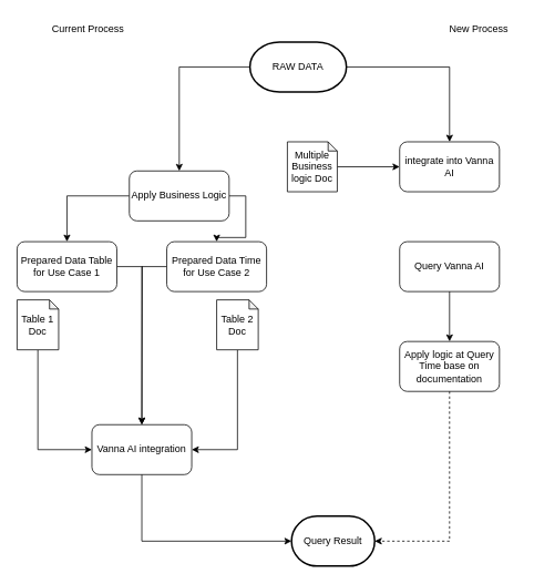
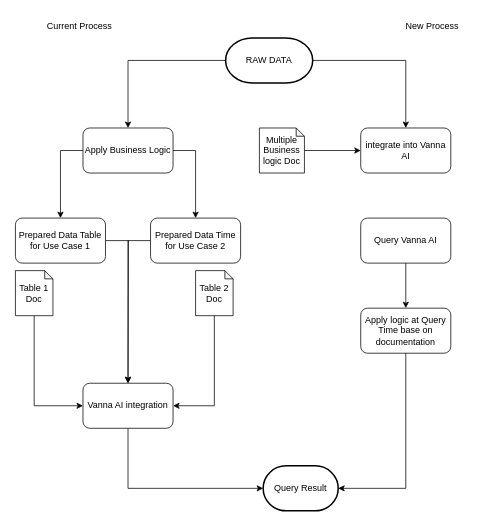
- <mxCell id="9" value="Apply Business Logic" style="rounded=1;whiteSpace=wrap;html=1;" vertex="1" parent="1"><mxGeometry x="155" y="205" width="120" height="60" as="geometry" /></mxCell>
+ <mxCell id="9" value="Apply Business Logic" style="rounded=1;whiteSpace=wrap;html=1;" vertex="1" parent="1"><mxGeometry x="110" y="170" width="120" height="60" as="geometry" /></mxCell>
- <mxCell id="27" style="edgeStyle=orthogonalEdgeStyle;rounded=0;orthogonalLoop=1;jettySize=auto;html=1;exitX=0.5;exitY=1;exitDx=0;exitDy=0;entryX=1;entryY=0.5;entryDx=0;entryDy=0;entryPerimeter=0;dashed=1;" edge="1" parent="1" source="18" target="19"><mxGeometry relative="1" as="geometry" /></mxCell>
+ <mxCell id="27" style="edgeStyle=orthogonalEdgeStyle;rounded=0;orthogonalLoop=1;jettySize=auto;html=1;exitX=0.5;exitY=1;exitDx=0;exitDy=0;entryX=1;entryY=0.5;entryDx=0;entryDy=0;entryPerimeter=0;" edge="1" parent="1" source="18" target="19"><mxGeometry relative="1" as="geometry" /></mxCell>
